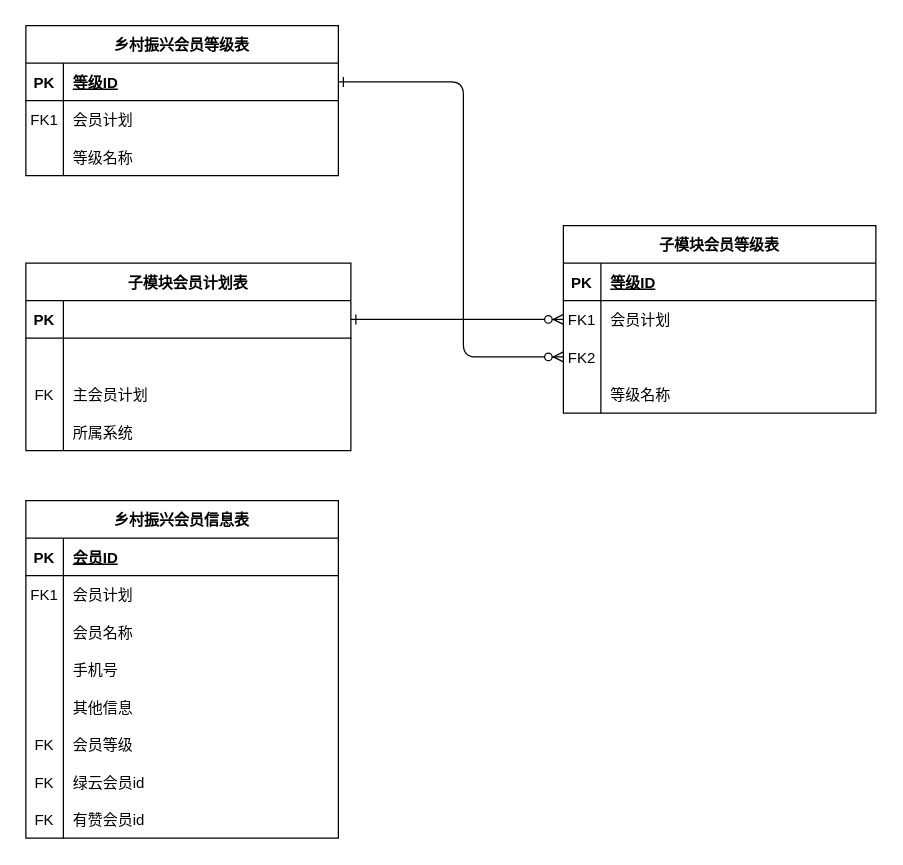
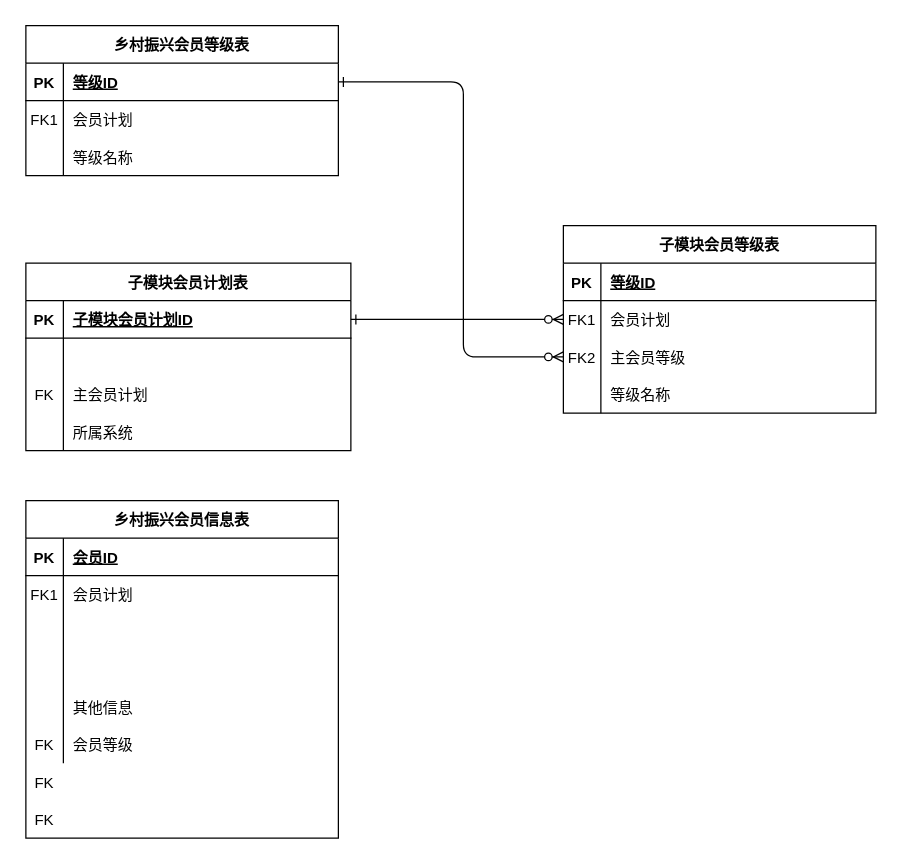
+ <mxCell id="5" value="子模块会员计划ID" style="shape=partialRectangle;overflow=hidden;connectable=0;fillColor=none;top=0;left=0;bottom=0;right=0;align=left;spacingLeft=6;fontStyle=5;" parent="3" vertex="1"><mxGeometry x="30" width="230" height="30" as="geometry"><mxRectangle width="230" height="30" as="alternateBounds" /></mxGeometry></mxCell>
+ <mxCell id="23" value="主会员等级" style="shape=partialRectangle;overflow=hidden;connectable=0;fillColor=none;top=0;left=0;bottom=0;right=0;align=left;spacingLeft=6;" parent="21" vertex="1"><mxGeometry x="30" width="220" height="30" as="geometry"><mxRectangle width="220" height="30" as="alternateBounds" /></mxGeometry></mxCell>
- <mxCell id="48" value="会员名称" style="shape=partialRectangle;overflow=hidden;connectable=0;fillColor=none;top=0;left=0;bottom=0;right=0;align=left;spacingLeft=6;" vertex="1" parent="46"><mxGeometry x="30" width="220" height="30" as="geometry"><mxRectangle width="220" height="30" as="alternateBounds" /></mxGeometry></mxCell>
- <mxCell id="51" value="手机号" style="shape=partialRectangle;overflow=hidden;connectable=0;fillColor=none;top=0;left=0;bottom=0;right=0;align=left;spacingLeft=6;" vertex="1" parent="49"><mxGeometry x="30" width="220" height="30" as="geometry"><mxRectangle width="220" height="30" as="alternateBounds" /></mxGeometry></mxCell>
- <mxCell id="60" value="绿云会员id" style="shape=partialRectangle;overflow=hidden;connectable=0;fillColor=none;top=0;left=0;bottom=0;right=0;align=left;spacingLeft=6;" vertex="1" parent="58"><mxGeometry x="30" width="220" height="30" as="geometry"><mxRectangle width="220" height="30" as="alternateBounds" /></mxGeometry></mxCell>
- <mxCell id="63" value="有赞会员id" style="shape=partialRectangle;overflow=hidden;connectable=0;fillColor=none;top=0;left=0;bottom=0;right=0;align=left;spacingLeft=6;" vertex="1" parent="61"><mxGeometry x="30" width="220" height="30" as="geometry"><mxRectangle width="220" height="30" as="alternateBounds" /></mxGeometry></mxCell>
